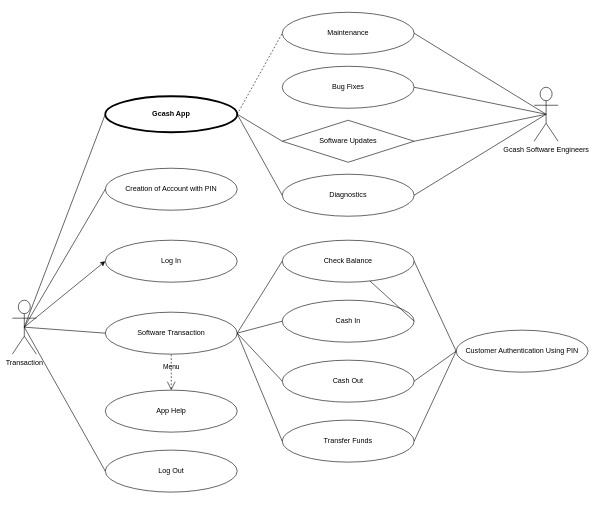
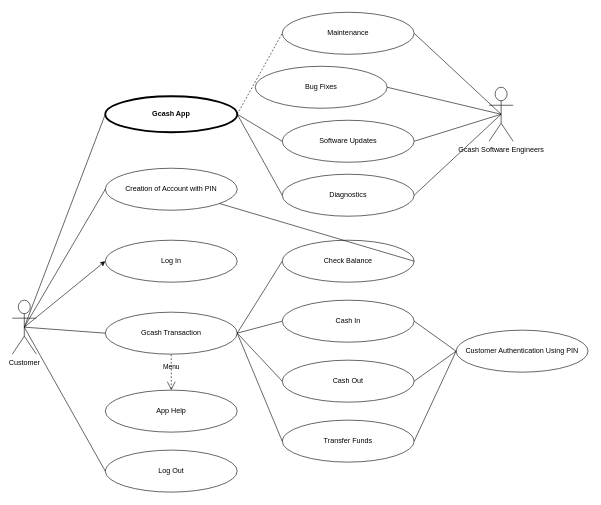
- <mxCell id="16" value="Bug Fixes" style="ellipse;whiteSpace=wrap;html=1;" vertex="1" parent="1"><mxGeometry x="470" y="110" width="220" height="70" as="geometry" /></mxCell>
+ <mxCell id="16" value="Bug Fixes" style="ellipse;whiteSpace=wrap;html=1;" vertex="1" parent="1"><mxGeometry x="425" y="110" width="220" height="70" as="geometry" /></mxCell>
- <mxCell id="14" value="Gcash Software Engineers" style="shape=umlActor;verticalLabelPosition=bottom;verticalAlign=top;html=1;outlineConnect=0;" vertex="1" parent="1"><mxGeometry x="890" y="145" width="40" height="90" as="geometry" /></mxCell>
+ <mxCell id="14" value="Gcash Software Engineers" style="shape=umlActor;verticalLabelPosition=bottom;verticalAlign=top;html=1;outlineConnect=0;" vertex="1" parent="1"><mxGeometry x="815" y="145" width="40" height="90" as="geometry" /></mxCell>
- <mxCell id="17" value="Software Updates" style="rhombus;whiteSpace=wrap;html=1;" vertex="1" parent="1"><mxGeometry x="470" y="200" width="220" height="70" as="geometry" /></mxCell>
+ <mxCell id="17" value="Software Updates" style="ellipse;whiteSpace=wrap;html=1;" vertex="1" parent="1"><mxGeometry x="470" y="200" width="220" height="70" as="geometry" /></mxCell>
- <mxCell id="29" value="" style="edgeStyle=none;html=1;endArrow=none;verticalAlign=bottom;rounded=0;exitX=1;exitY=0.5;exitDx=0;exitDy=0;" edge="1" parent="1" source="2" target="5"><mxGeometry width="160" relative="1" as="geometry"><mxPoint x="415" y="575" as="sourcePoint" /><mxPoint x="490" y="655" as="targetPoint" /></mxGeometry></mxCell>
+ <mxCell id="29" value="" style="edgeStyle=none;html=1;endArrow=none;verticalAlign=bottom;rounded=0;exitX=1;exitY=0.5;exitDx=0;exitDy=0;entryX=0;entryY=0.5;entryDx=0;entryDy=0;" edge="1" parent="1" source="2" target="13"><mxGeometry width="160" relative="1" as="geometry"><mxPoint x="415" y="575" as="sourcePoint" /><mxPoint x="490" y="655" as="targetPoint" /></mxGeometry></mxCell>
- <mxCell id="28" value="" style="edgeStyle=none;html=1;endArrow=none;verticalAlign=bottom;rounded=0;exitX=1;exitY=0.5;exitDx=0;exitDy=0;entryX=0;entryY=0.5;entryDx=0;entryDy=0;" edge="1" parent="1" source="5" target="13"><mxGeometry width="160" relative="1" as="geometry"><mxPoint x="405" y="565" as="sourcePoint" /><mxPoint x="480" y="645" as="targetPoint" /></mxGeometry></mxCell>
+ <mxCell id="28" value="" style="edgeStyle=none;html=1;endArrow=none;verticalAlign=bottom;rounded=0;exitX=1;exitY=0.5;exitDx=0;exitDy=0;" edge="1" parent="1" source="5" target="7"><mxGeometry width="160" relative="1" as="geometry"><mxPoint x="405" y="565" as="sourcePoint" /><mxPoint x="480" y="645" as="targetPoint" /></mxGeometry></mxCell>
- <mxCell id="10" value="Software Transaction" style="ellipse;whiteSpace=wrap;html=1;" vertex="1" parent="1"><mxGeometry x="175" y="520" width="220" height="70" as="geometry" /></mxCell>
+ <mxCell id="10" value="Gcash Transaction" style="ellipse;whiteSpace=wrap;html=1;" vertex="1" parent="1"><mxGeometry x="175" y="520" width="220" height="70" as="geometry" /></mxCell>
- <mxCell id="12" value="Transaction" style="shape=umlActor;verticalLabelPosition=bottom;verticalAlign=top;html=1;outlineConnect=0;" vertex="1" parent="1"><mxGeometry x="20" y="500" width="40" height="90" as="geometry" /></mxCell>
+ <mxCell id="12" value="Customer" style="shape=umlActor;verticalLabelPosition=bottom;verticalAlign=top;html=1;outlineConnect=0;" vertex="1" parent="1"><mxGeometry x="20" y="500" width="40" height="90" as="geometry" /></mxCell>
